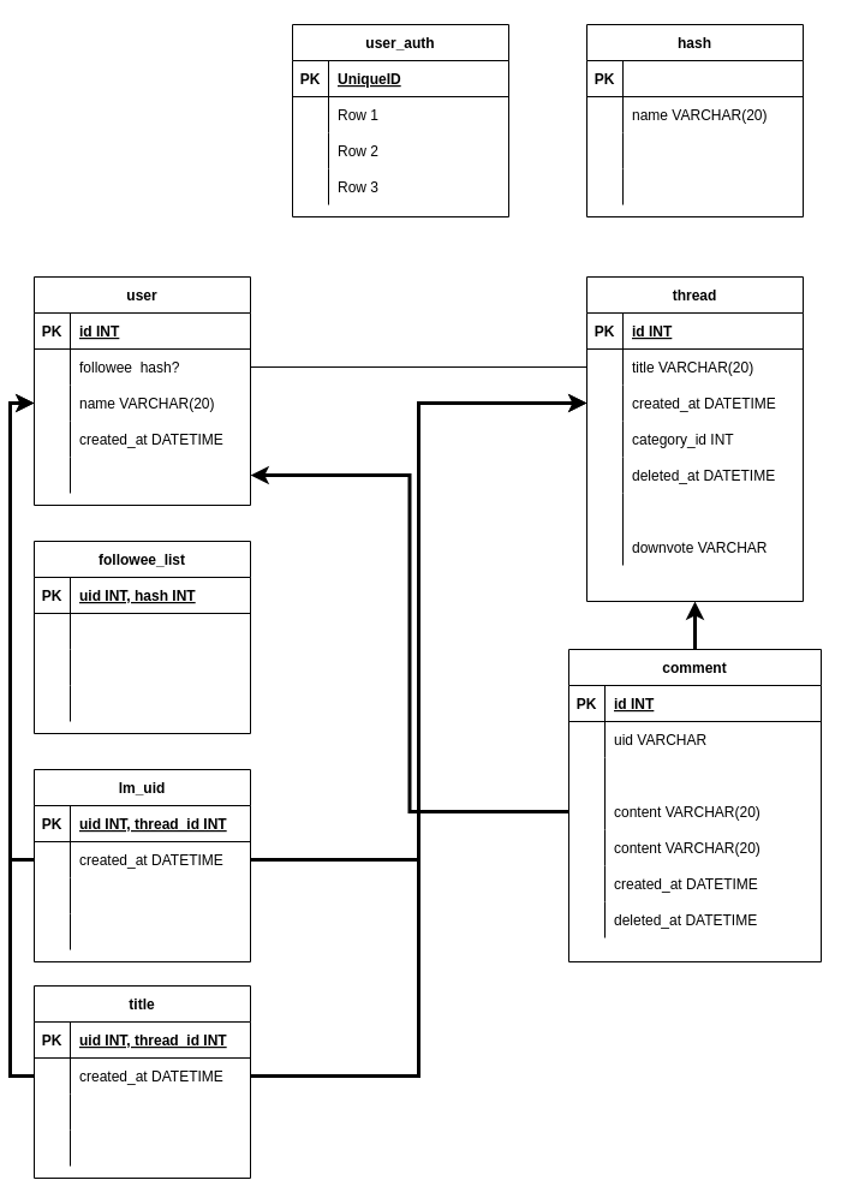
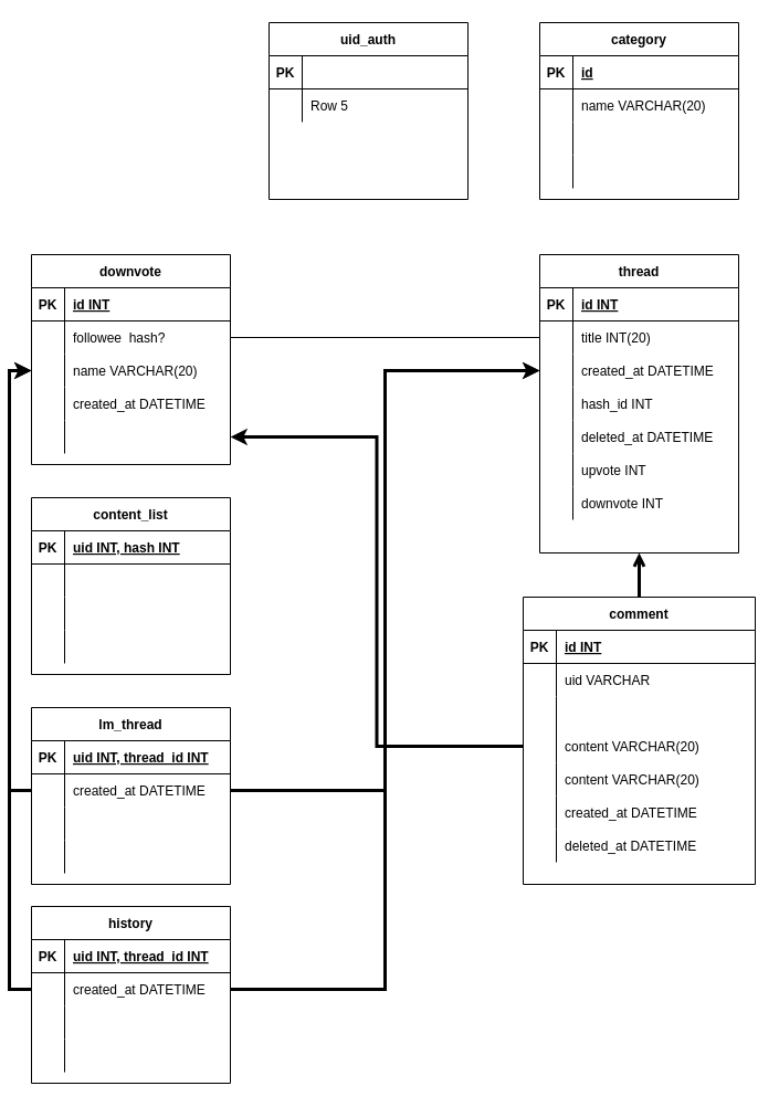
- <mxCell id="76" value="user_auth" style="shape=table;startSize=30;container=1;collapsible=1;childLayout=tableLayout;fixedRows=1;rowLines=0;fontStyle=1;align=center;resizeLast=1;" vertex="1" parent="1"><mxGeometry x="235" y="20" width="180" height="160" as="geometry" /></mxCell>
+ <mxCell id="76" value="uid_auth" style="shape=table;startSize=30;container=1;collapsible=1;childLayout=tableLayout;fixedRows=1;rowLines=0;fontStyle=1;align=center;resizeLast=1;" vertex="1" parent="1"><mxGeometry x="235" y="20" width="180" height="160" as="geometry" /></mxCell>
- <mxCell id="89" value="hash" style="shape=table;startSize=30;container=1;collapsible=1;childLayout=tableLayout;fixedRows=1;rowLines=0;fontStyle=1;align=center;resizeLast=1;" vertex="1" parent="1"><mxGeometry x="480" y="20" width="180" height="160" as="geometry" /></mxCell>
+ <mxCell id="89" value="category" style="shape=table;startSize=30;container=1;collapsible=1;childLayout=tableLayout;fixedRows=1;rowLines=0;fontStyle=1;align=center;resizeLast=1;" vertex="1" parent="1"><mxGeometry x="480" y="20" width="180" height="160" as="geometry" /></mxCell>
- <mxCell id="79" value="UniqueID" style="shape=partialRectangle;connectable=0;fillColor=none;top=0;left=0;bottom=0;right=0;align=left;spacingLeft=6;fontStyle=5;overflow=hidden;" vertex="1" parent="77"><mxGeometry x="30" width="150" height="30" as="geometry"><mxRectangle width="150" height="30" as="alternateBounds" /></mxGeometry></mxCell>
+ <mxCell id="92" value="id" style="shape=partialRectangle;connectable=0;fillColor=none;top=0;left=0;bottom=0;right=0;align=left;spacingLeft=6;fontStyle=5;overflow=hidden;" vertex="1" parent="90"><mxGeometry x="30" width="150" height="30" as="geometry"><mxRectangle width="150" height="30" as="alternateBounds" /></mxGeometry></mxCell>
- <mxCell id="82" value="Row 1" style="shape=partialRectangle;connectable=0;fillColor=none;top=0;left=0;bottom=0;right=0;align=left;spacingLeft=6;overflow=hidden;" vertex="1" parent="80"><mxGeometry x="30" width="150" height="30" as="geometry"><mxRectangle width="150" height="30" as="alternateBounds" /></mxGeometry></mxCell>
+ <mxCell id="82" value="Row 5" style="shape=partialRectangle;connectable=0;fillColor=none;top=0;left=0;bottom=0;right=0;align=left;spacingLeft=6;overflow=hidden;" vertex="1" parent="80"><mxGeometry x="30" width="150" height="30" as="geometry"><mxRectangle width="150" height="30" as="alternateBounds" /></mxGeometry></mxCell>
- <mxCell id="85" value="Row 2" style="shape=partialRectangle;connectable=0;fillColor=none;top=0;left=0;bottom=0;right=0;align=left;spacingLeft=6;overflow=hidden;" vertex="1" parent="83"><mxGeometry x="30" width="150" height="30" as="geometry"><mxRectangle width="150" height="30" as="alternateBounds" /></mxGeometry></mxCell>
- <mxCell id="88" value="Row 3" style="shape=partialRectangle;connectable=0;fillColor=none;top=0;left=0;bottom=0;right=0;align=left;spacingLeft=6;overflow=hidden;" vertex="1" parent="86"><mxGeometry x="30" width="150" height="30" as="geometry"><mxRectangle width="150" height="30" as="alternateBounds" /></mxGeometry></mxCell>
- <mxCell id="2" value="user" style="shape=table;startSize=30;container=1;collapsible=1;childLayout=tableLayout;fixedRows=1;rowLines=0;fontStyle=1;align=center;resizeLast=1;" vertex="1" parent="1"><mxGeometry x="20" y="230" width="180" height="190" as="geometry" /></mxCell>
+ <mxCell id="2" value="downvote" style="shape=table;startSize=30;container=1;collapsible=1;childLayout=tableLayout;fixedRows=1;rowLines=0;fontStyle=1;align=center;resizeLast=1;" vertex="1" parent="1"><mxGeometry x="20" y="230" width="180" height="190" as="geometry" /></mxCell>
- <mxCell id="24" value="title VARCHAR(20)" style="shape=partialRectangle;connectable=0;fillColor=none;top=0;left=0;bottom=0;right=0;align=left;spacingLeft=6;overflow=hidden;" vertex="1" parent="22"><mxGeometry x="30" width="150" height="30" as="geometry"><mxRectangle width="150" height="30" as="alternateBounds" /></mxGeometry></mxCell>
+ <mxCell id="24" value="title INT(20)" style="shape=partialRectangle;connectable=0;fillColor=none;top=0;left=0;bottom=0;right=0;align=left;spacingLeft=6;overflow=hidden;" vertex="1" parent="22"><mxGeometry x="30" width="150" height="30" as="geometry"><mxRectangle width="150" height="30" as="alternateBounds" /></mxGeometry></mxCell>
- <mxCell id="30" value="category_id INT" style="shape=partialRectangle;connectable=0;fillColor=none;top=0;left=0;bottom=0;right=0;align=left;spacingLeft=6;overflow=hidden;" vertex="1" parent="28"><mxGeometry x="30" width="150" height="30" as="geometry"><mxRectangle width="150" height="30" as="alternateBounds" /></mxGeometry></mxCell>
+ <mxCell id="30" value="hash_id INT" style="shape=partialRectangle;connectable=0;fillColor=none;top=0;left=0;bottom=0;right=0;align=left;spacingLeft=6;overflow=hidden;" vertex="1" parent="28"><mxGeometry x="30" width="150" height="30" as="geometry"><mxRectangle width="150" height="30" as="alternateBounds" /></mxGeometry></mxCell>
+ <mxCell id="36" value="upvote INT" style="shape=partialRectangle;connectable=0;fillColor=none;top=0;left=0;bottom=0;right=0;align=left;spacingLeft=6;overflow=hidden;" vertex="1" parent="34"><mxGeometry x="30" width="150" height="30" as="geometry"><mxRectangle width="150" height="30" as="alternateBounds" /></mxGeometry></mxCell>
- <mxCell id="39" value="downvote VARCHAR" style="shape=partialRectangle;connectable=0;fillColor=none;top=0;left=0;bottom=0;right=0;align=left;spacingLeft=6;overflow=hidden;" vertex="1" parent="37"><mxGeometry x="30" width="150" height="30" as="geometry"><mxRectangle width="150" height="30" as="alternateBounds" /></mxGeometry></mxCell>
+ <mxCell id="39" value="downvote INT" style="shape=partialRectangle;connectable=0;fillColor=none;top=0;left=0;bottom=0;right=0;align=left;spacingLeft=6;overflow=hidden;" vertex="1" parent="37"><mxGeometry x="30" width="150" height="30" as="geometry"><mxRectangle width="150" height="30" as="alternateBounds" /></mxGeometry></mxCell>
- <mxCell id="62" value="followee_list" style="shape=table;startSize=30;container=1;collapsible=1;childLayout=tableLayout;fixedRows=1;rowLines=0;fontStyle=1;align=center;resizeLast=1;" vertex="1" parent="1"><mxGeometry x="20" y="450" width="180" height="160" as="geometry" /></mxCell>
+ <mxCell id="62" value="content_list" style="shape=table;startSize=30;container=1;collapsible=1;childLayout=tableLayout;fixedRows=1;rowLines=0;fontStyle=1;align=center;resizeLast=1;" vertex="1" parent="1"><mxGeometry x="20" y="450" width="180" height="160" as="geometry" /></mxCell>
- <mxCell id="40" style="edgeStyle=orthogonalEdgeStyle;rounded=0;orthogonalLoop=1;jettySize=auto;html=1;exitX=0.5;exitY=0;exitDx=0;exitDy=0;entryX=0.5;entryY=1;entryDx=0;entryDy=0;strokeWidth=3;" edge="1" parent="1" source="41" target="18"><mxGeometry relative="1" as="geometry" /></mxCell>
+ <mxCell id="40" style="edgeStyle=orthogonalEdgeStyle;rounded=0;orthogonalLoop=1;jettySize=auto;html=1;exitX=0.5;exitY=0;exitDx=0;exitDy=0;entryX=0.5;entryY=1;entryDx=0;entryDy=0;strokeWidth=3;endArrow=open;" edge="1" parent="1" source="41" target="18"><mxGeometry relative="1" as="geometry" /></mxCell>
- <mxCell id="103" value="lm_uid" style="shape=table;startSize=30;container=1;collapsible=1;childLayout=tableLayout;fixedRows=1;rowLines=0;fontStyle=1;align=center;resizeLast=1;" vertex="1" parent="1"><mxGeometry x="20" y="640" width="180" height="160" as="geometry" /></mxCell>
+ <mxCell id="103" value="lm_thread" style="shape=table;startSize=30;container=1;collapsible=1;childLayout=tableLayout;fixedRows=1;rowLines=0;fontStyle=1;align=center;resizeLast=1;" vertex="1" parent="1"><mxGeometry x="20" y="640" width="180" height="160" as="geometry" /></mxCell>
- <mxCell id="116" value="title" style="shape=table;startSize=30;container=1;collapsible=1;childLayout=tableLayout;fixedRows=1;rowLines=0;fontStyle=1;align=center;resizeLast=1;" vertex="1" parent="1"><mxGeometry x="20" y="820" width="180" height="160" as="geometry" /></mxCell>
+ <mxCell id="116" value="history" style="shape=table;startSize=30;container=1;collapsible=1;childLayout=tableLayout;fixedRows=1;rowLines=0;fontStyle=1;align=center;resizeLast=1;" vertex="1" parent="1"><mxGeometry x="20" y="820" width="180" height="160" as="geometry" /></mxCell>
